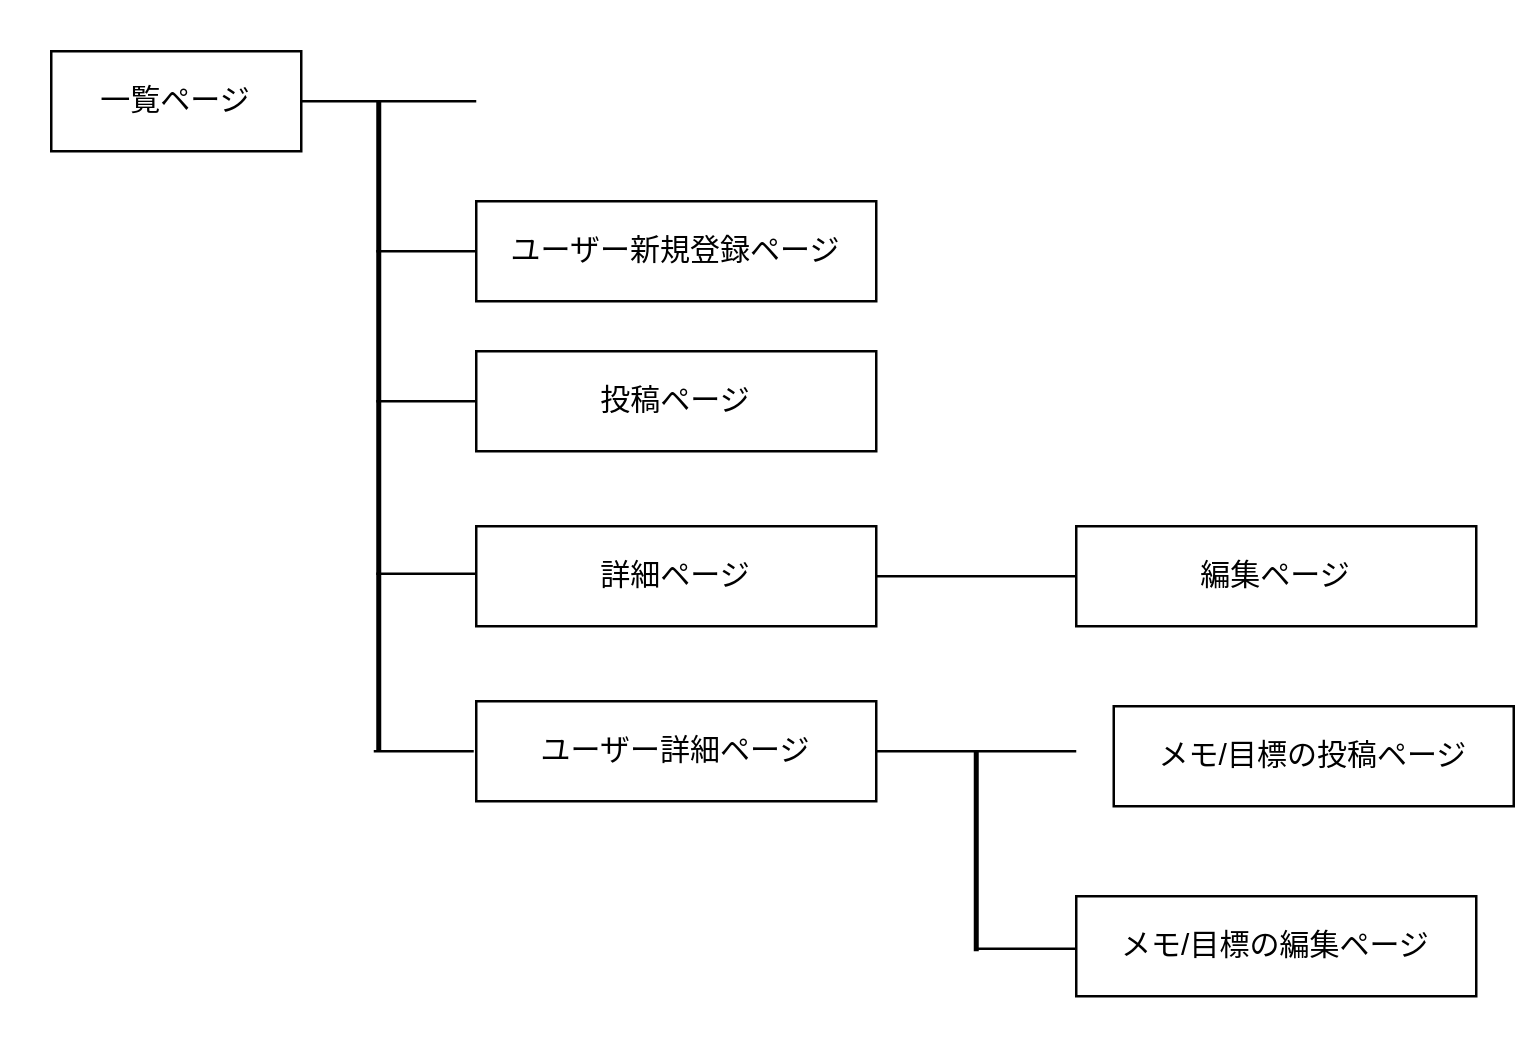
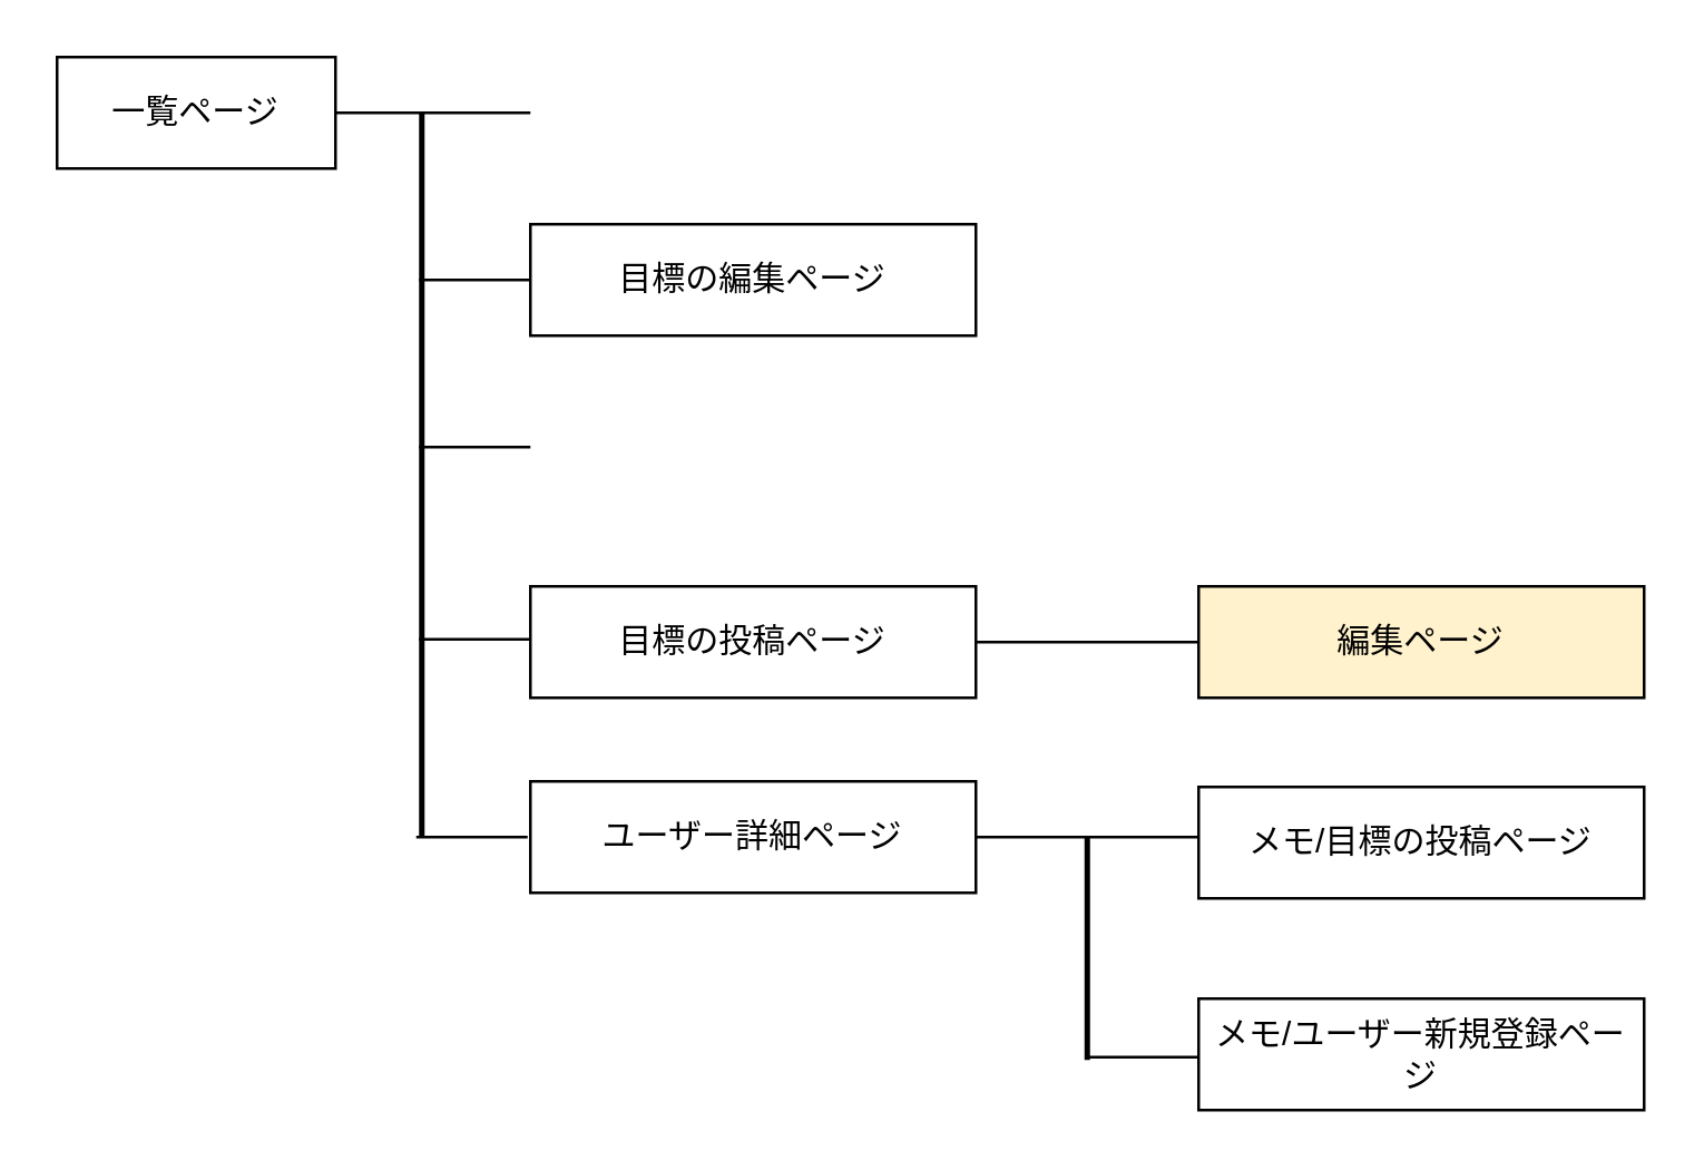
- <mxCell id="3" value="ユーザー新規登録ページ" style="whiteSpace=wrap;html=1;align=center;" parent="1" vertex="1"><mxGeometry x="190" y="80" width="160" height="40" as="geometry" /></mxCell>
+ <mxCell id="3" value="目標の編集ページ" style="whiteSpace=wrap;html=1;align=center;" parent="1" vertex="1"><mxGeometry x="190" y="80" width="160" height="40" as="geometry" /></mxCell>
- <mxCell id="4" value="投稿ページ" style="whiteSpace=wrap;html=1;align=center;" parent="1" vertex="1"><mxGeometry x="190" y="140" width="160" height="40" as="geometry" /></mxCell>
- <mxCell id="5" value="詳細ページ" style="whiteSpace=wrap;html=1;align=center;" parent="1" vertex="1"><mxGeometry x="190" y="210" width="160" height="40" as="geometry" /></mxCell>
+ <mxCell id="5" value="目標の投稿ページ" style="whiteSpace=wrap;html=1;align=center;" parent="1" vertex="1"><mxGeometry x="190" y="210" width="160" height="40" as="geometry" /></mxCell>
- <mxCell id="6" value="編集ページ" style="whiteSpace=wrap;html=1;align=center;" parent="1" vertex="1"><mxGeometry x="430" y="210" width="160" height="40" as="geometry" /></mxCell>
+ <mxCell id="6" value="編集ページ" style="whiteSpace=wrap;html=1;align=center;fillColor=#fff2cc;" parent="1" vertex="1"><mxGeometry x="430" y="210" width="160" height="40" as="geometry" /></mxCell>
- <mxCell id="14" value="メモ/目標の投稿ページ" style="whiteSpace=wrap;html=1;align=center;" vertex="1" parent="1"><mxGeometry x="445" y="282" width="160" height="40" as="geometry" /></mxCell>
+ <mxCell id="14" value="メモ/目標の投稿ページ" style="whiteSpace=wrap;html=1;align=center;" vertex="1" parent="1"><mxGeometry x="430" y="282" width="160" height="40" as="geometry" /></mxCell>
- <mxCell id="15" value="メモ/目標の編集ページ" style="whiteSpace=wrap;html=1;align=center;" vertex="1" parent="1"><mxGeometry x="430" y="358" width="160" height="40" as="geometry" /></mxCell>
+ <mxCell id="15" value="メモ/ユーザー新規登録ページ" style="whiteSpace=wrap;html=1;align=center;" vertex="1" parent="1"><mxGeometry x="430" y="358" width="160" height="40" as="geometry" /></mxCell>
